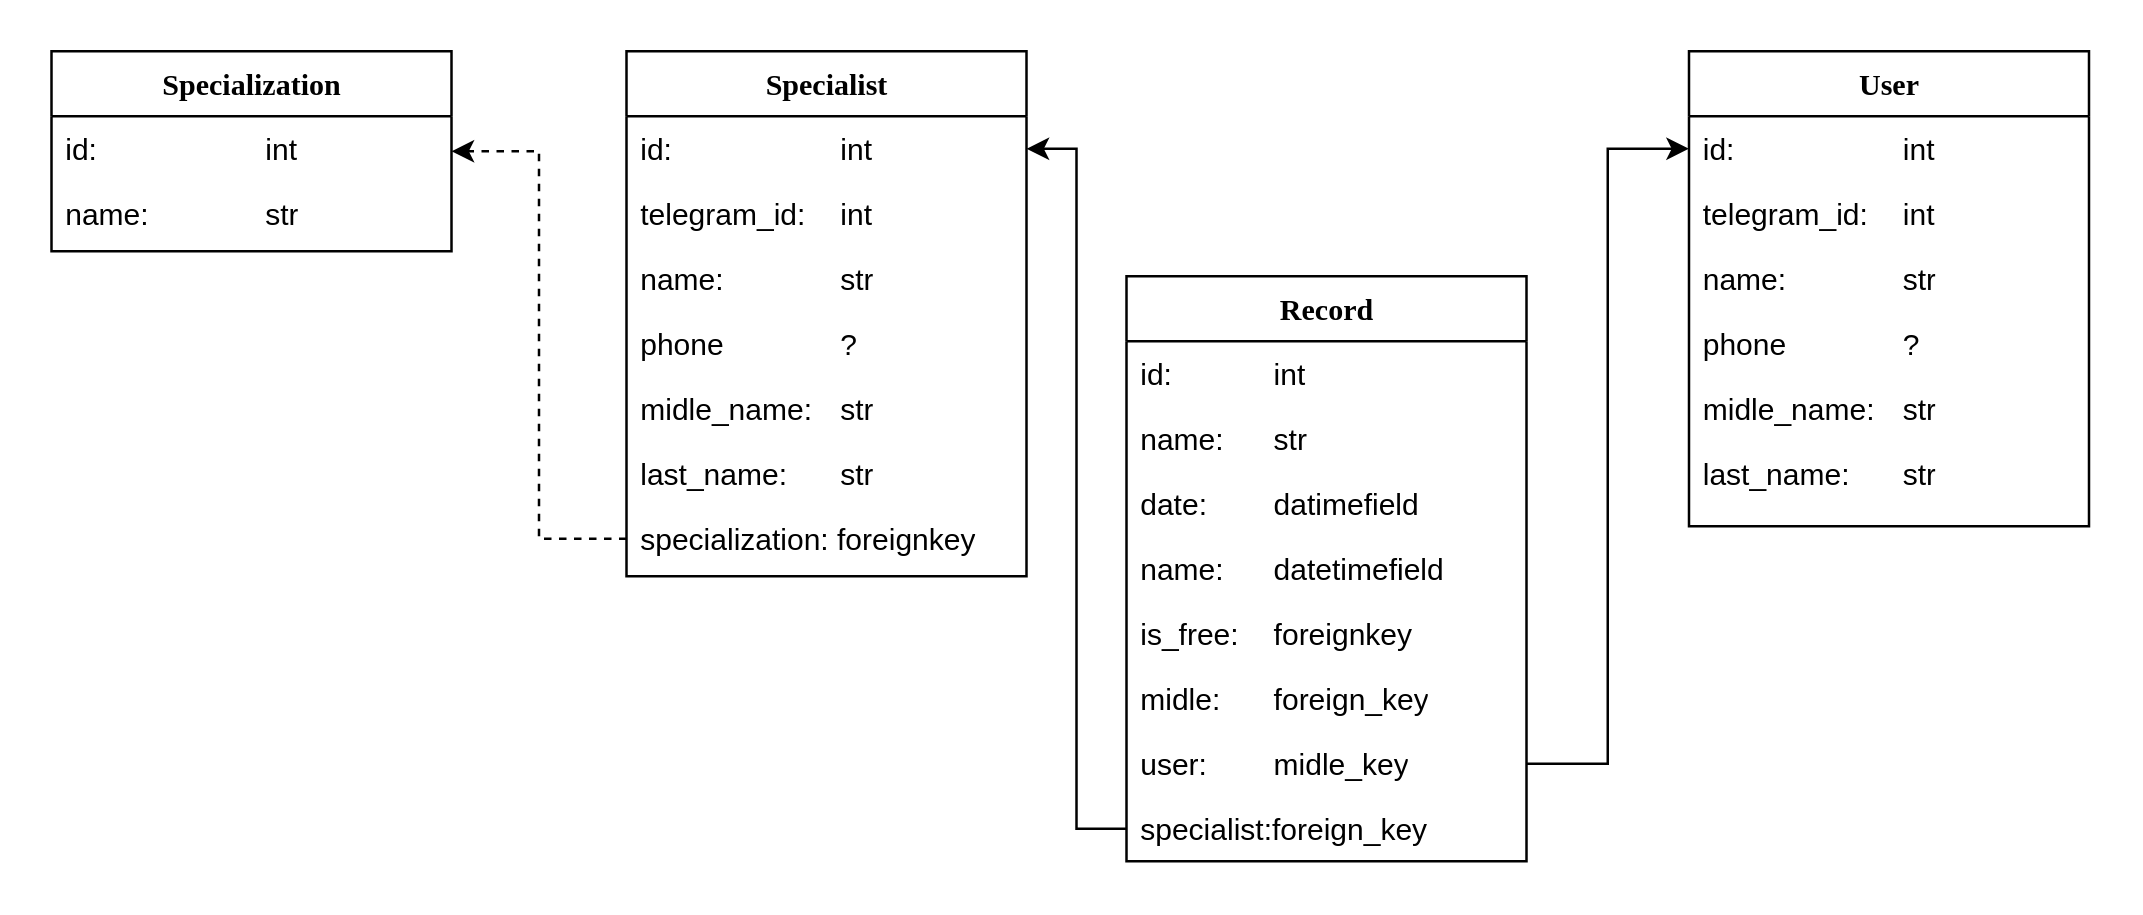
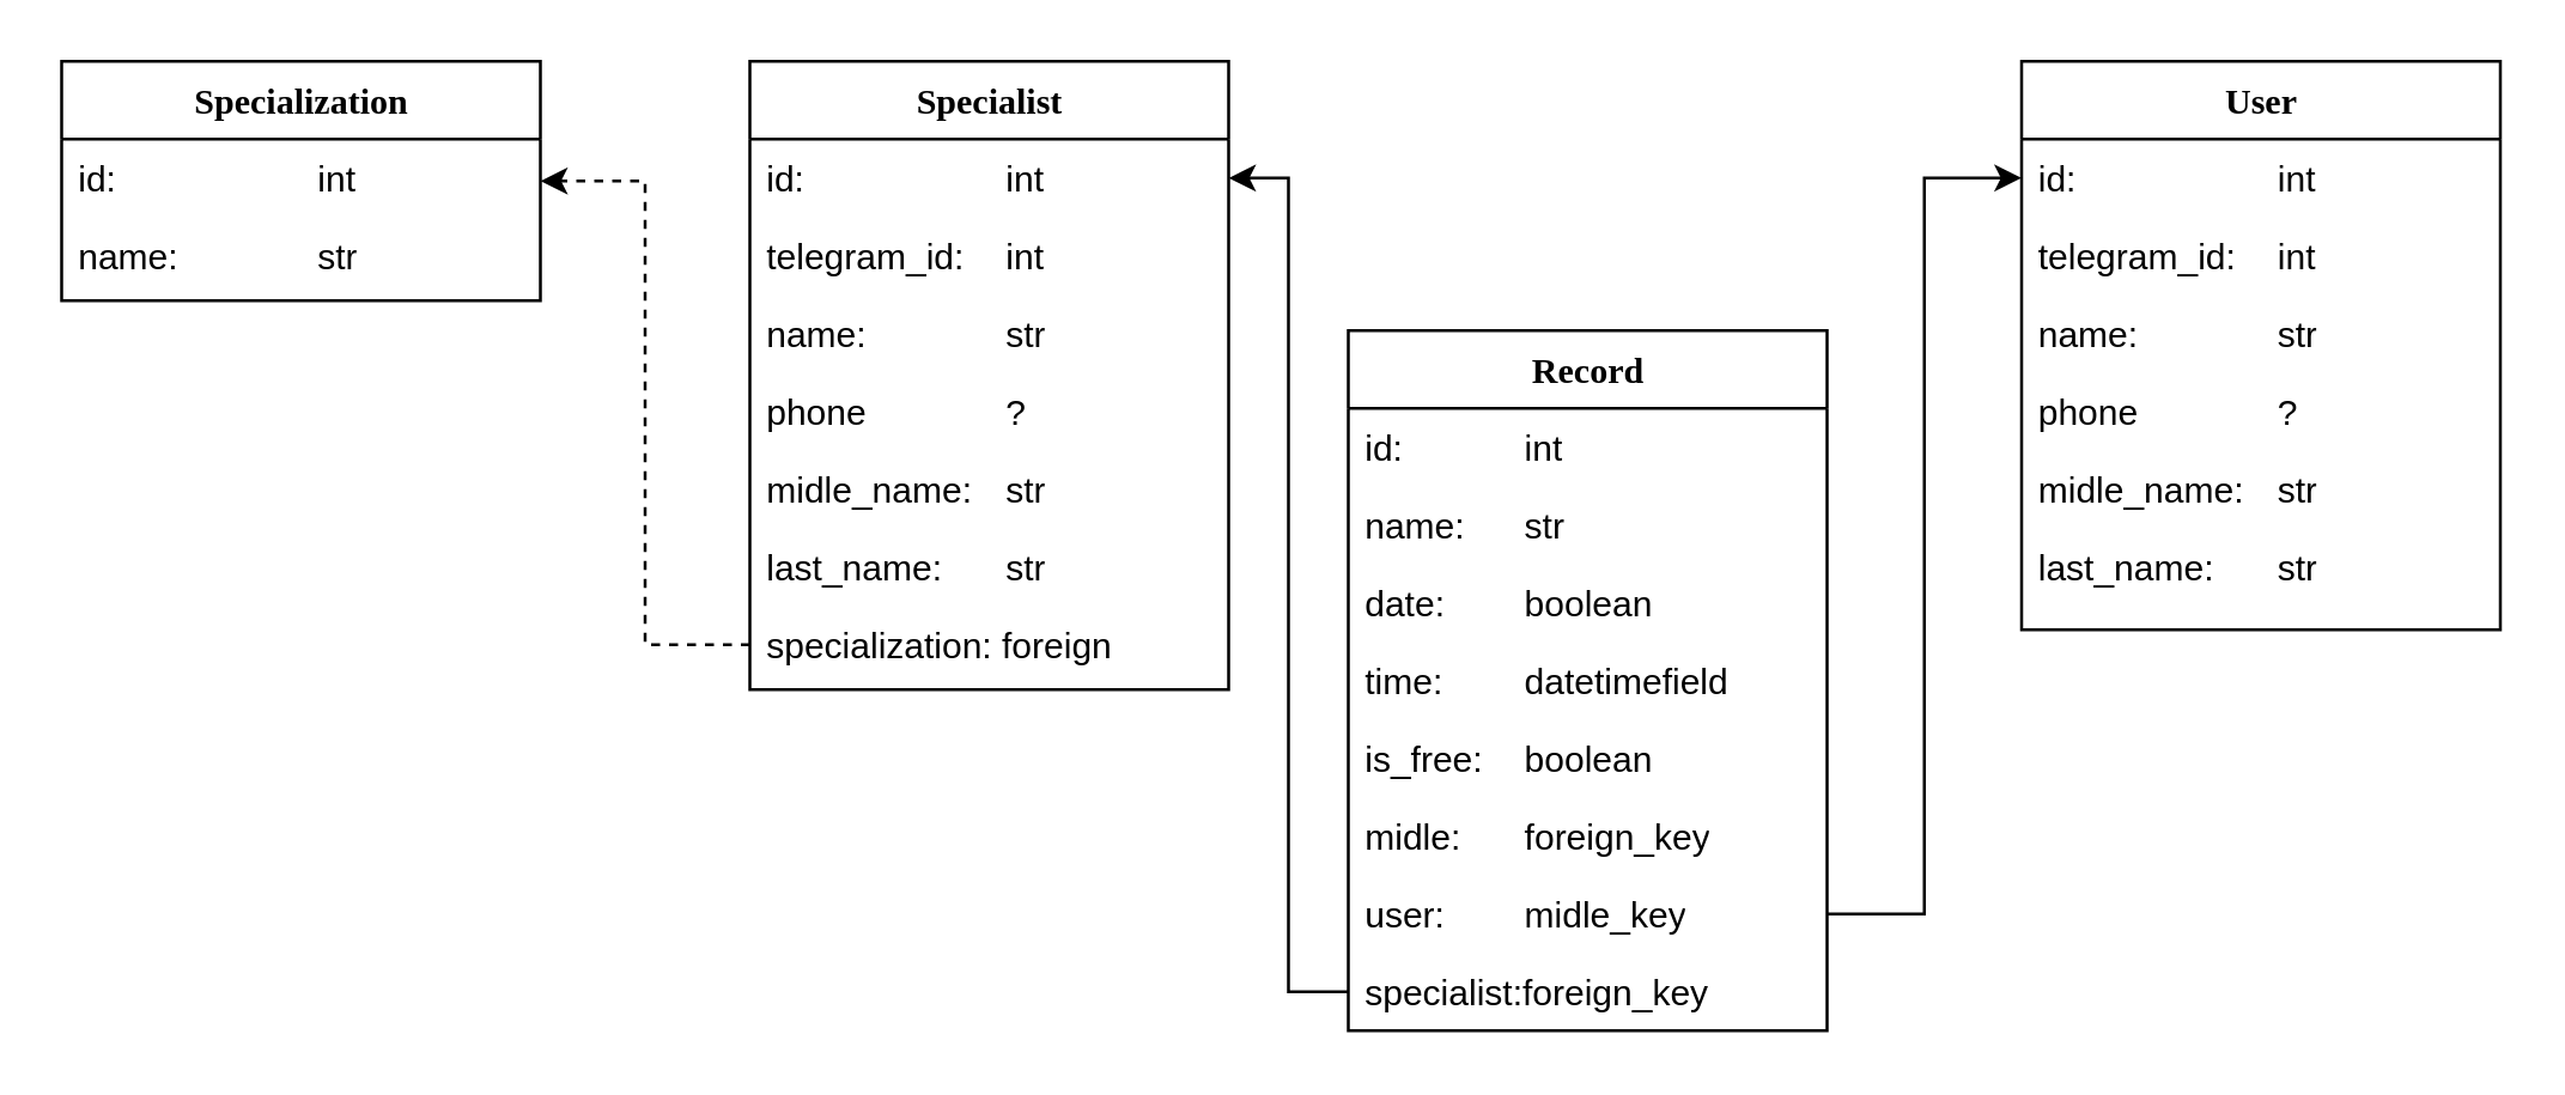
- <mxCell id="5" value="date:&lt;span style=&quot;white-space: pre;&quot;&gt;&#09;&lt;/span&gt;datimefield" style="text;html=1;strokeColor=none;fillColor=none;align=left;verticalAlign=top;spacingLeft=4;spacingRight=4;whiteSpace=wrap;overflow=hidden;rotatable=0;points=[[0,0.5],[1,0.5]];portConstraint=eastwest;" vertex="1" parent="2"><mxGeometry y="78" width="160" height="26" as="geometry" /></mxCell>
+ <mxCell id="5" value="date:&lt;span style=&quot;white-space: pre;&quot;&gt;&#09;&lt;/span&gt;boolean" style="text;html=1;strokeColor=none;fillColor=none;align=left;verticalAlign=top;spacingLeft=4;spacingRight=4;whiteSpace=wrap;overflow=hidden;rotatable=0;points=[[0,0.5],[1,0.5]];portConstraint=eastwest;" vertex="1" parent="2"><mxGeometry y="78" width="160" height="26" as="geometry" /></mxCell>
- <mxCell id="26" value="specialization: foreignkey" style="text;html=1;strokeColor=none;fillColor=none;align=left;verticalAlign=top;spacingLeft=4;spacingRight=4;whiteSpace=wrap;overflow=hidden;rotatable=0;points=[[0,0.5],[1,0.5]];portConstraint=eastwest;" vertex="1" parent="19"><mxGeometry y="182" width="160" height="26" as="geometry" /></mxCell>
+ <mxCell id="26" value="specialization: foreign" style="text;html=1;strokeColor=none;fillColor=none;align=left;verticalAlign=top;spacingLeft=4;spacingRight=4;whiteSpace=wrap;overflow=hidden;rotatable=0;points=[[0,0.5],[1,0.5]];portConstraint=eastwest;" vertex="1" parent="19"><mxGeometry y="182" width="160" height="26" as="geometry" /></mxCell>
- <mxCell id="6" value="name: &lt;span style=&quot;white-space: pre;&quot;&gt;&#09;&lt;/span&gt;datetimefield" style="text;html=1;strokeColor=none;fillColor=none;align=left;verticalAlign=top;spacingLeft=4;spacingRight=4;whiteSpace=wrap;overflow=hidden;rotatable=0;points=[[0,0.5],[1,0.5]];portConstraint=eastwest;" vertex="1" parent="2"><mxGeometry y="104" width="160" height="26" as="geometry" /></mxCell>
+ <mxCell id="6" value="time: &lt;span style=&quot;white-space: pre;&quot;&gt;&#09;&lt;/span&gt;datetimefield" style="text;html=1;strokeColor=none;fillColor=none;align=left;verticalAlign=top;spacingLeft=4;spacingRight=4;whiteSpace=wrap;overflow=hidden;rotatable=0;points=[[0,0.5],[1,0.5]];portConstraint=eastwest;" vertex="1" parent="2"><mxGeometry y="104" width="160" height="26" as="geometry" /></mxCell>
- <mxCell id="7" value="is_free:&lt;span style=&quot;white-space: pre;&quot;&gt;&#09;&lt;/span&gt;foreignkey" style="text;html=1;strokeColor=none;fillColor=none;align=left;verticalAlign=top;spacingLeft=4;spacingRight=4;whiteSpace=wrap;overflow=hidden;rotatable=0;points=[[0,0.5],[1,0.5]];portConstraint=eastwest;" vertex="1" parent="2"><mxGeometry y="130" width="160" height="26" as="geometry" /></mxCell>
+ <mxCell id="7" value="is_free:&lt;span style=&quot;white-space: pre;&quot;&gt;&#09;&lt;/span&gt;boolean" style="text;html=1;strokeColor=none;fillColor=none;align=left;verticalAlign=top;spacingLeft=4;spacingRight=4;whiteSpace=wrap;overflow=hidden;rotatable=0;points=[[0,0.5],[1,0.5]];portConstraint=eastwest;" vertex="1" parent="2"><mxGeometry y="130" width="160" height="26" as="geometry" /></mxCell>
